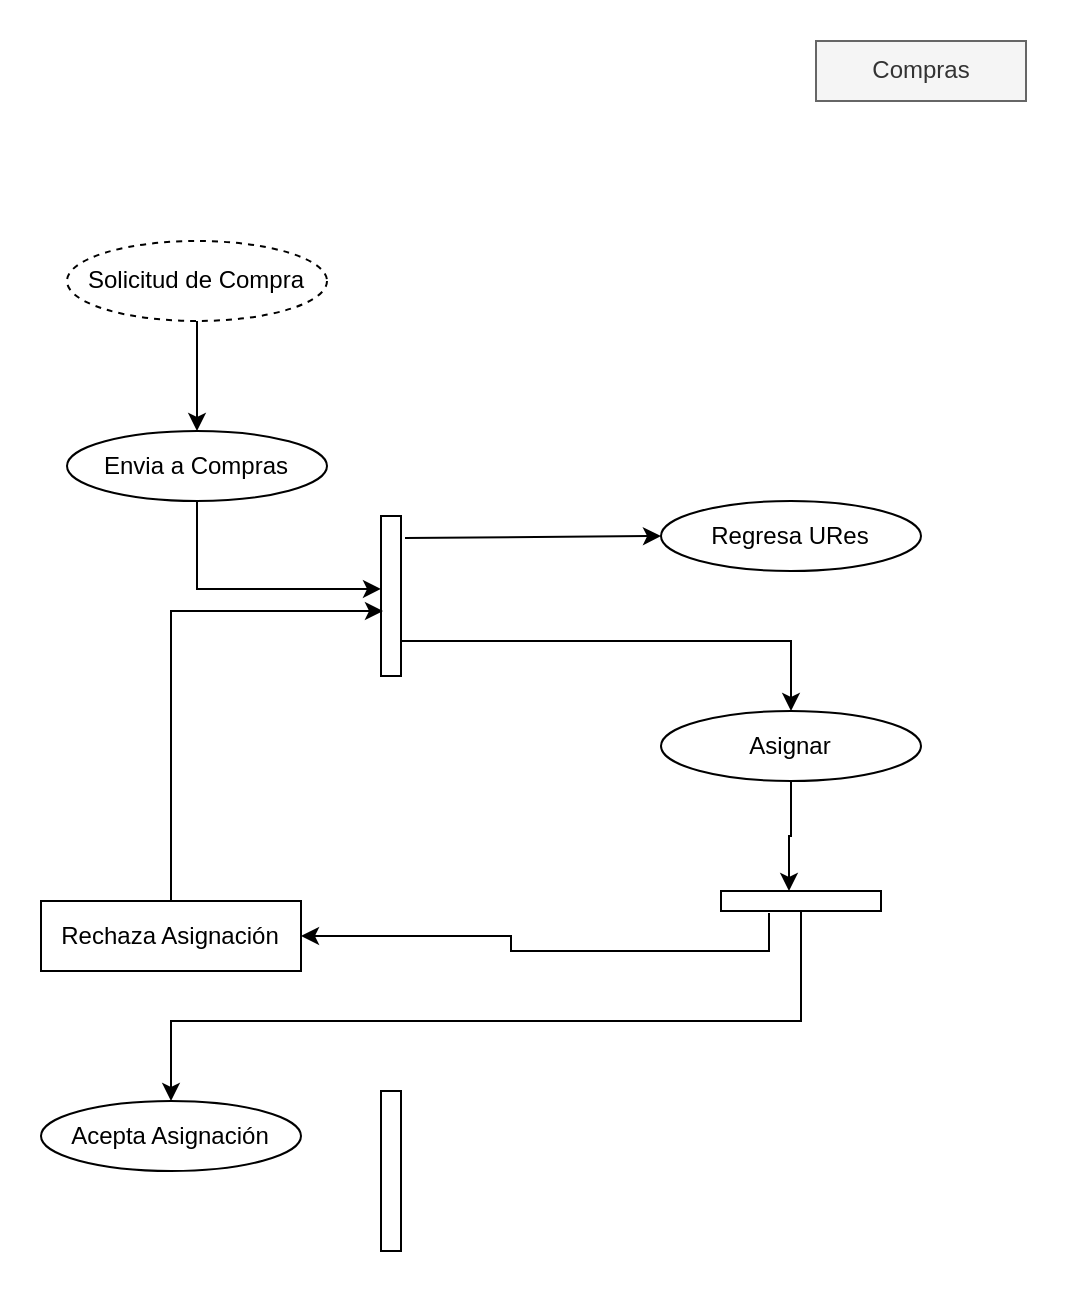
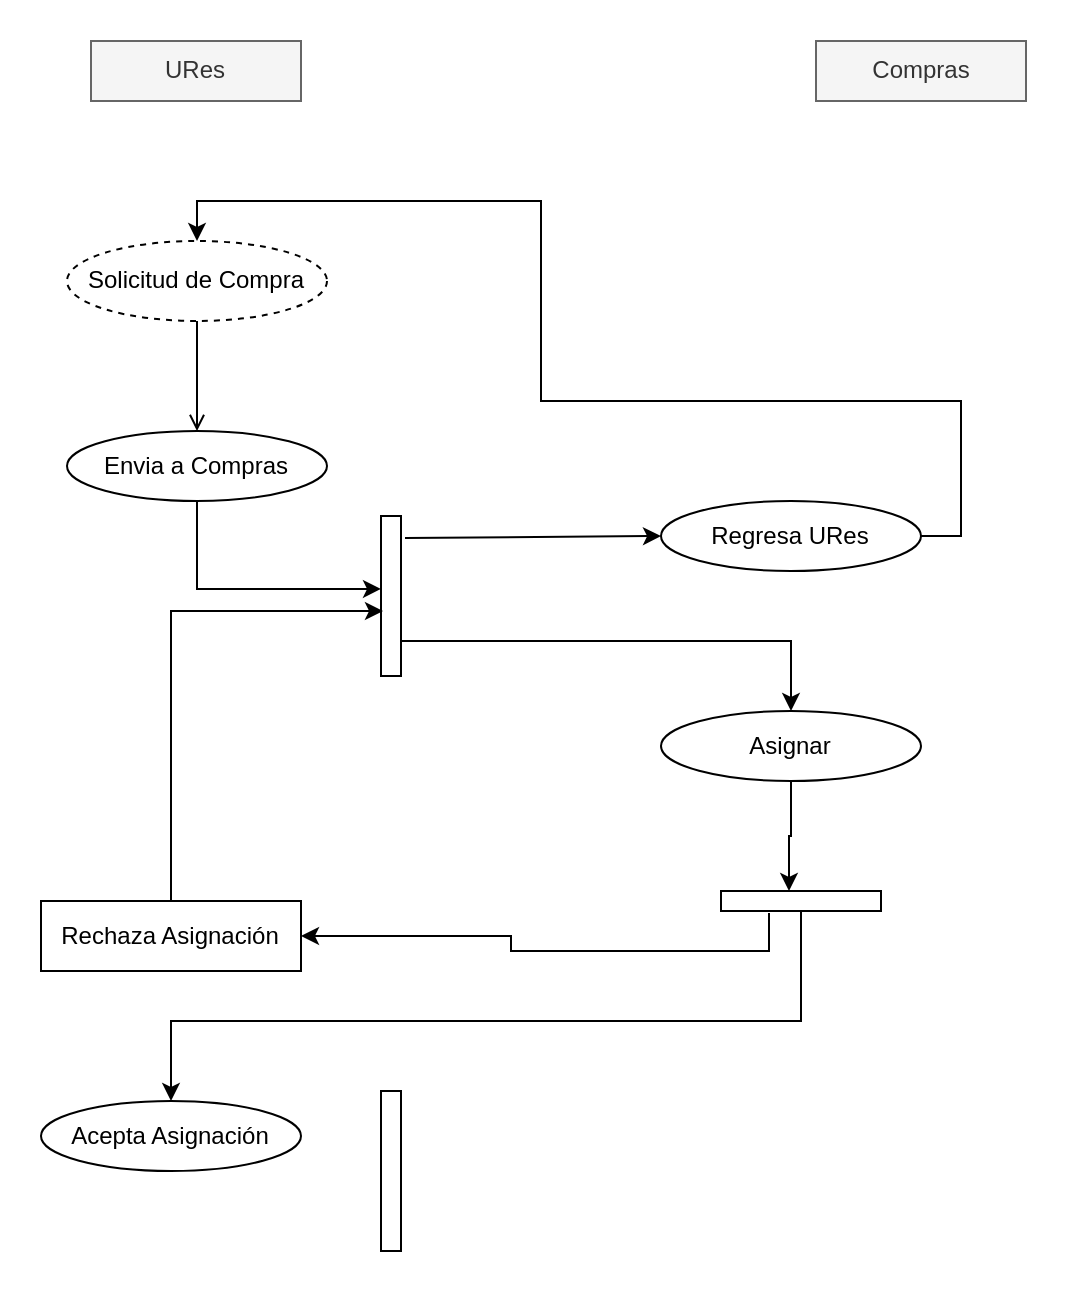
+ <mxCell id="4" value="URes" style="rounded=0;whiteSpace=wrap;html=1;fillColor=#f5f5f5;strokeColor=#666666;fontColor=#333333;" parent="1" vertex="1"><mxGeometry x="45" y="20" width="105" height="30" as="geometry" /></mxCell>
+ <mxCell id="12" style="edgeStyle=orthogonalEdgeStyle;rounded=0;orthogonalLoop=1;jettySize=auto;html=1;entryX=0.5;entryY=0;entryDx=0;entryDy=0;exitX=1;exitY=0.5;exitDx=0;exitDy=0;" edge="1" parent="1" source="13" target="3"><mxGeometry relative="1" as="geometry"><Array as="points"><mxPoint x="480" y="268" /><mxPoint x="480" y="200" /><mxPoint x="270" y="200" /><mxPoint x="270" y="100" /><mxPoint x="98" y="100" /></Array></mxGeometry></mxCell>
- <mxCell id="2" style="edgeStyle=orthogonalEdgeStyle;rounded=0;orthogonalLoop=1;jettySize=auto;html=1;" parent="1" source="3" target="6" edge="1"><mxGeometry relative="1" as="geometry" /></mxCell>
+ <mxCell id="2" style="edgeStyle=orthogonalEdgeStyle;rounded=0;orthogonalLoop=1;jettySize=auto;html=1;endArrow=open;" parent="1" source="3" target="6" edge="1"><mxGeometry relative="1" as="geometry" /></mxCell>
